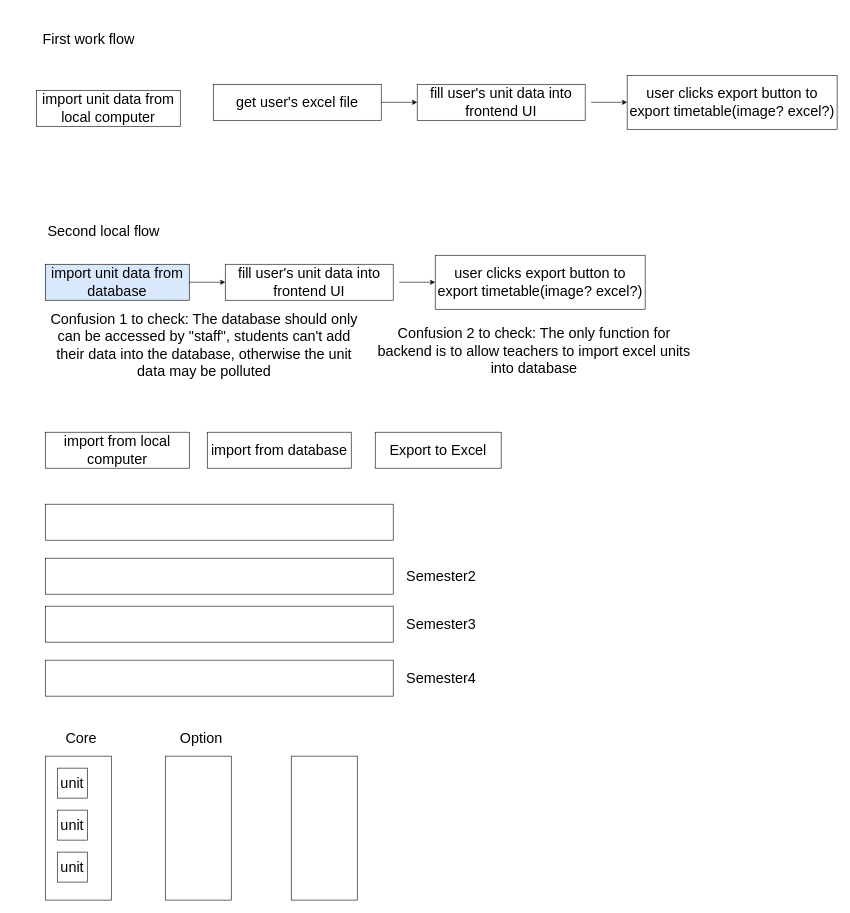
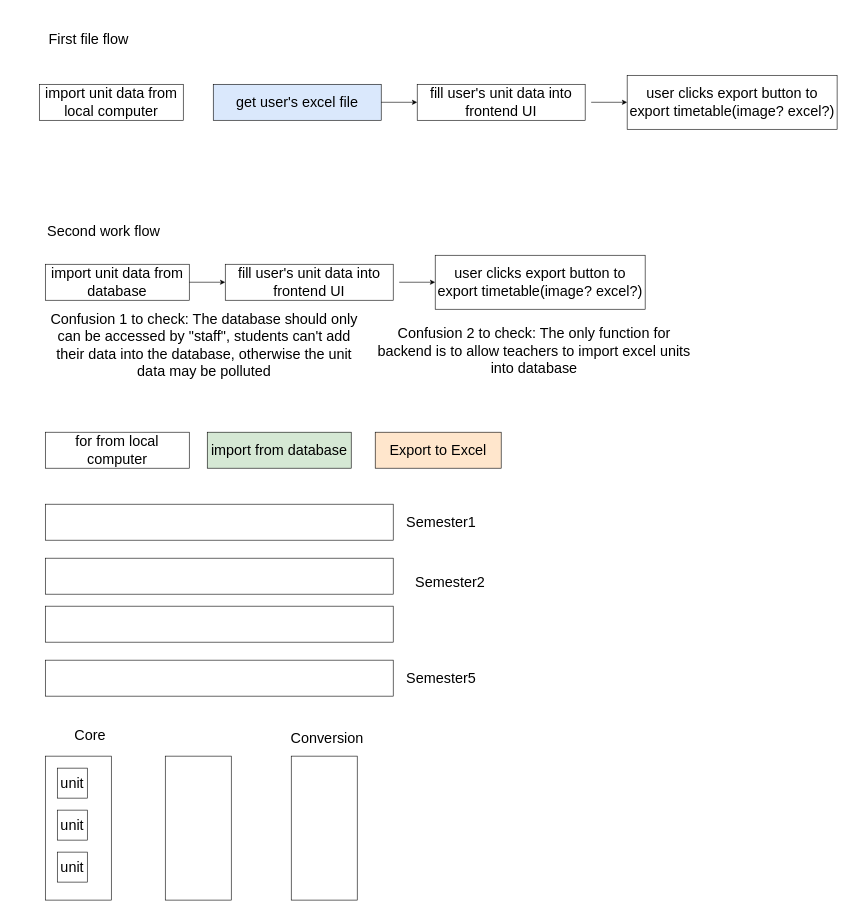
- <mxCell id="20" value="&lt;font style=&quot;font-size: 24px&quot;&gt;First work flow&lt;/font&gt;" style="text;html=1;strokeColor=none;fillColor=none;align=center;verticalAlign=middle;whiteSpace=wrap;rounded=0;" vertex="1" parent="1"><mxGeometry x="20" y="20" width="255" height="90" as="geometry" /></mxCell>
+ <mxCell id="20" value="&lt;font style=&quot;font-size: 24px&quot;&gt;First file flow&lt;/font&gt;" style="text;html=1;strokeColor=none;fillColor=none;align=center;verticalAlign=middle;whiteSpace=wrap;rounded=0;" vertex="1" parent="1"><mxGeometry x="20" y="20" width="255" height="90" as="geometry" /></mxCell>
- <mxCell id="21" value="&lt;span style=&quot;font-size: 24px&quot;&gt;get user's excel file&lt;/span&gt;" style="rounded=0;whiteSpace=wrap;html=1;" vertex="1" parent="1"><mxGeometry x="355" y="140" width="280" height="60" as="geometry" /></mxCell>
+ <mxCell id="21" value="&lt;span style=&quot;font-size: 24px&quot;&gt;get user's excel file&lt;/span&gt;" style="rounded=0;whiteSpace=wrap;html=1;fillColor=#dae8fc;" vertex="1" parent="1"><mxGeometry x="355" y="140" width="280" height="60" as="geometry" /></mxCell>
- <mxCell id="24" value="&lt;font style=&quot;font-size: 24px&quot;&gt;import unit data from local computer&lt;/font&gt;" style="rounded=0;whiteSpace=wrap;html=1;" vertex="1" parent="1"><mxGeometry x="60" y="150" width="240" height="60" as="geometry" /></mxCell>
+ <mxCell id="24" value="&lt;font style=&quot;font-size: 24px&quot;&gt;import unit data from local computer&lt;/font&gt;" style="rounded=0;whiteSpace=wrap;html=1;" vertex="1" parent="1"><mxGeometry x="65" y="140" width="240" height="60" as="geometry" /></mxCell>
- <mxCell id="29" value="&lt;font style=&quot;font-size: 24px&quot;&gt;Second local flow&lt;/font&gt;" style="text;html=1;strokeColor=none;fillColor=none;align=center;verticalAlign=middle;whiteSpace=wrap;rounded=0;" vertex="1" parent="1"><mxGeometry x="45" y="340" width="255" height="90" as="geometry" /></mxCell>
+ <mxCell id="29" value="&lt;font style=&quot;font-size: 24px&quot;&gt;Second work flow&lt;/font&gt;" style="text;html=1;strokeColor=none;fillColor=none;align=center;verticalAlign=middle;whiteSpace=wrap;rounded=0;" vertex="1" parent="1"><mxGeometry x="45" y="340" width="255" height="90" as="geometry" /></mxCell>
- <mxCell id="30" value="&lt;font style=&quot;font-size: 24px&quot;&gt;import unit data from database&lt;/font&gt;" style="rounded=0;whiteSpace=wrap;html=1;fillColor=#dae8fc;" vertex="1" parent="1"><mxGeometry x="75" y="440" width="240" height="60" as="geometry" /></mxCell>
+ <mxCell id="30" value="&lt;font style=&quot;font-size: 24px&quot;&gt;import unit data from database&lt;/font&gt;" style="rounded=0;whiteSpace=wrap;html=1;" vertex="1" parent="1"><mxGeometry x="75" y="440" width="240" height="60" as="geometry" /></mxCell>
- <mxCell id="22" value="&lt;font style=&quot;font-size: 24px&quot;&gt;import from local computer&lt;/font&gt;" style="rounded=0;whiteSpace=wrap;html=1;" vertex="1" parent="1"><mxGeometry x="75" y="720" width="240" height="60" as="geometry" /></mxCell>
+ <mxCell id="22" value="&lt;font style=&quot;font-size: 24px&quot;&gt;for from local computer&lt;/font&gt;" style="rounded=0;whiteSpace=wrap;html=1;" vertex="1" parent="1"><mxGeometry x="75" y="720" width="240" height="60" as="geometry" /></mxCell>
- <mxCell id="23" value="&lt;font style=&quot;font-size: 24px&quot;&gt;import from database&lt;/font&gt;" style="rounded=0;whiteSpace=wrap;html=1;" vertex="1" parent="1"><mxGeometry x="345" y="720" width="240" height="60" as="geometry" /></mxCell>
+ <mxCell id="23" value="&lt;font style=&quot;font-size: 24px&quot;&gt;import from database&lt;/font&gt;" style="rounded=0;whiteSpace=wrap;html=1;fillColor=#d5e8d4;" vertex="1" parent="1"><mxGeometry x="345" y="720" width="240" height="60" as="geometry" /></mxCell>
- <mxCell id="19" value="&lt;font style=&quot;font-size: 24px&quot;&gt;Export to Excel&lt;/font&gt;" style="rounded=0;whiteSpace=wrap;html=1;" vertex="1" parent="1"><mxGeometry x="625" y="720" width="210" height="60" as="geometry" /></mxCell>
+ <mxCell id="19" value="&lt;font style=&quot;font-size: 24px&quot;&gt;Export to Excel&lt;/font&gt;" style="rounded=0;whiteSpace=wrap;html=1;fillColor=#ffe6cc;" vertex="1" parent="1"><mxGeometry x="625" y="720" width="210" height="60" as="geometry" /></mxCell>
+ <mxCell id="6" value="&lt;font style=&quot;font-size: 24px&quot;&gt;Semester1&lt;/font&gt;" style="text;html=1;strokeColor=none;fillColor=none;align=center;verticalAlign=middle;whiteSpace=wrap;rounded=0;" vertex="1" parent="1"><mxGeometry x="655" y="860" width="160" height="20" as="geometry" /></mxCell>
- <mxCell id="7" value="&lt;font style=&quot;font-size: 24px&quot;&gt;Semester2&lt;/font&gt;" style="text;html=1;strokeColor=none;fillColor=none;align=center;verticalAlign=middle;whiteSpace=wrap;rounded=0;" vertex="1" parent="1"><mxGeometry x="655" y="950" width="160" height="20" as="geometry" /></mxCell>
+ <mxCell id="7" value="&lt;font style=&quot;font-size: 24px&quot;&gt;Semester2&lt;/font&gt;" style="text;html=1;strokeColor=none;fillColor=none;align=center;verticalAlign=middle;whiteSpace=wrap;rounded=0;" vertex="1" parent="1"><mxGeometry x="670" y="960" width="160" height="20" as="geometry" /></mxCell>
- <mxCell id="8" value="&lt;font style=&quot;font-size: 24px&quot;&gt;Semester3&lt;/font&gt;" style="text;html=1;strokeColor=none;fillColor=none;align=center;verticalAlign=middle;whiteSpace=wrap;rounded=0;" vertex="1" parent="1"><mxGeometry x="655" y="1030" width="160" height="20" as="geometry" /></mxCell>
- <mxCell id="9" value="&lt;font style=&quot;font-size: 24px&quot;&gt;Semester4&lt;/font&gt;" style="text;html=1;strokeColor=none;fillColor=none;align=center;verticalAlign=middle;whiteSpace=wrap;rounded=0;" vertex="1" parent="1"><mxGeometry x="655" y="1120" width="160" height="20" as="geometry" /></mxCell>
+ <mxCell id="9" value="&lt;font style=&quot;font-size: 24px&quot;&gt;Semester5&lt;/font&gt;" style="text;html=1;strokeColor=none;fillColor=none;align=center;verticalAlign=middle;whiteSpace=wrap;rounded=0;" vertex="1" parent="1"><mxGeometry x="655" y="1120" width="160" height="20" as="geometry" /></mxCell>
- <mxCell id="11" value="&lt;font style=&quot;font-size: 24px&quot;&gt;Core&lt;/font&gt;" style="text;html=1;strokeColor=none;fillColor=none;align=center;verticalAlign=middle;whiteSpace=wrap;rounded=0;" vertex="1" parent="1"><mxGeometry x="55" y="1220" width="160" height="20" as="geometry" /></mxCell>
+ <mxCell id="11" value="&lt;font style=&quot;font-size: 24px&quot;&gt;Core&lt;/font&gt;" style="text;html=1;strokeColor=none;fillColor=none;align=center;verticalAlign=middle;whiteSpace=wrap;rounded=0;" vertex="1" parent="1"><mxGeometry x="70" y="1215" width="160" height="20" as="geometry" /></mxCell>
- <mxCell id="13" value="&lt;font style=&quot;font-size: 24px&quot;&gt;Option&lt;/font&gt;" style="text;html=1;strokeColor=none;fillColor=none;align=center;verticalAlign=middle;whiteSpace=wrap;rounded=0;" vertex="1" parent="1"><mxGeometry x="255" y="1220" width="160" height="20" as="geometry" /></mxCell>
+ <mxCell id="15" value="&lt;font style=&quot;font-size: 24px&quot;&gt;Conversion&lt;/font&gt;" style="text;html=1;strokeColor=none;fillColor=none;align=center;verticalAlign=middle;whiteSpace=wrap;rounded=0;" vertex="1" parent="1"><mxGeometry x="465" y="1220" width="160" height="20" as="geometry" /></mxCell>
